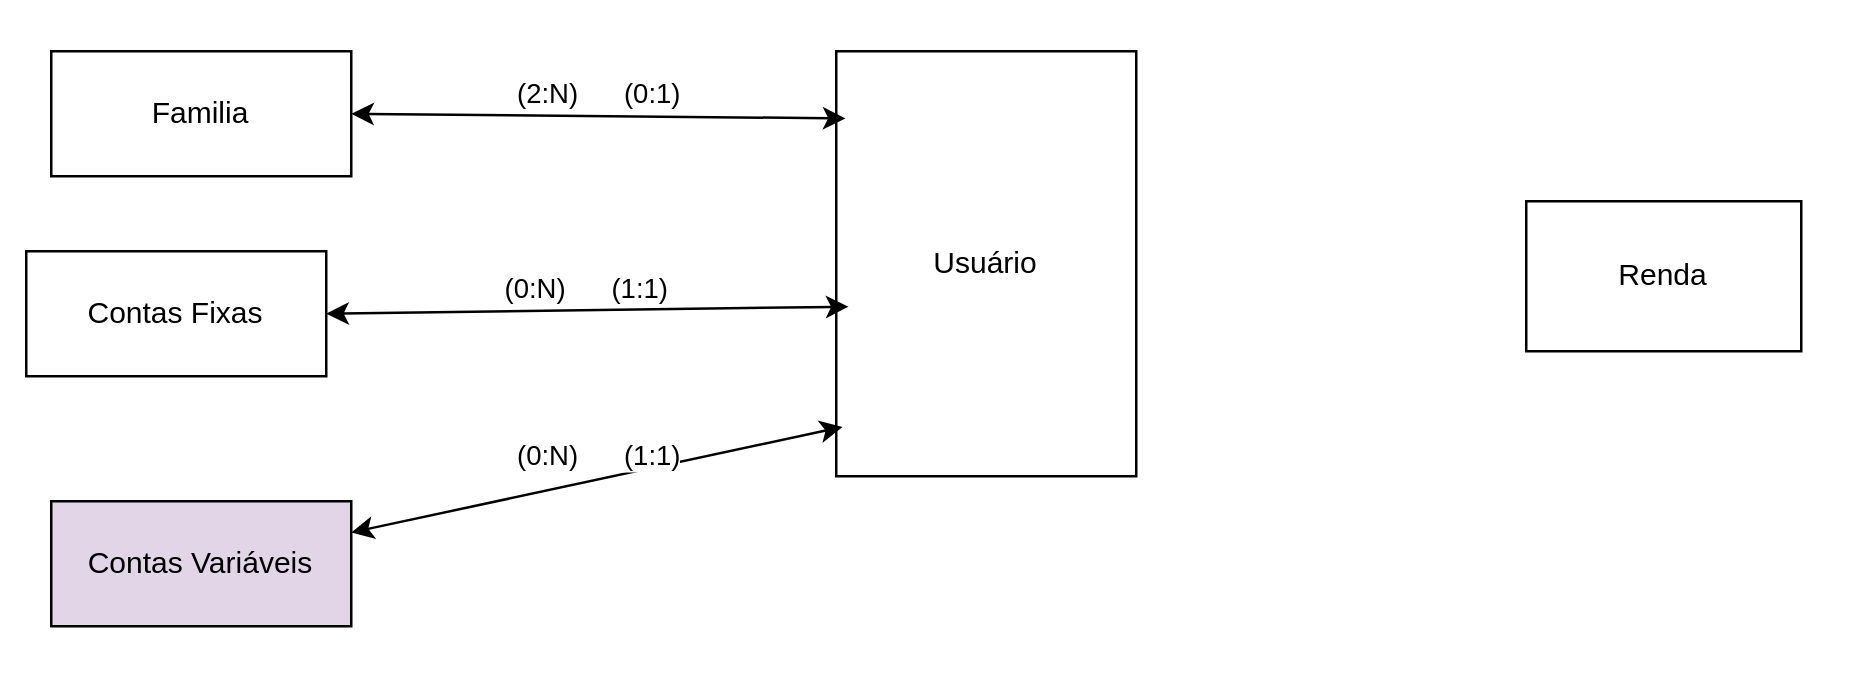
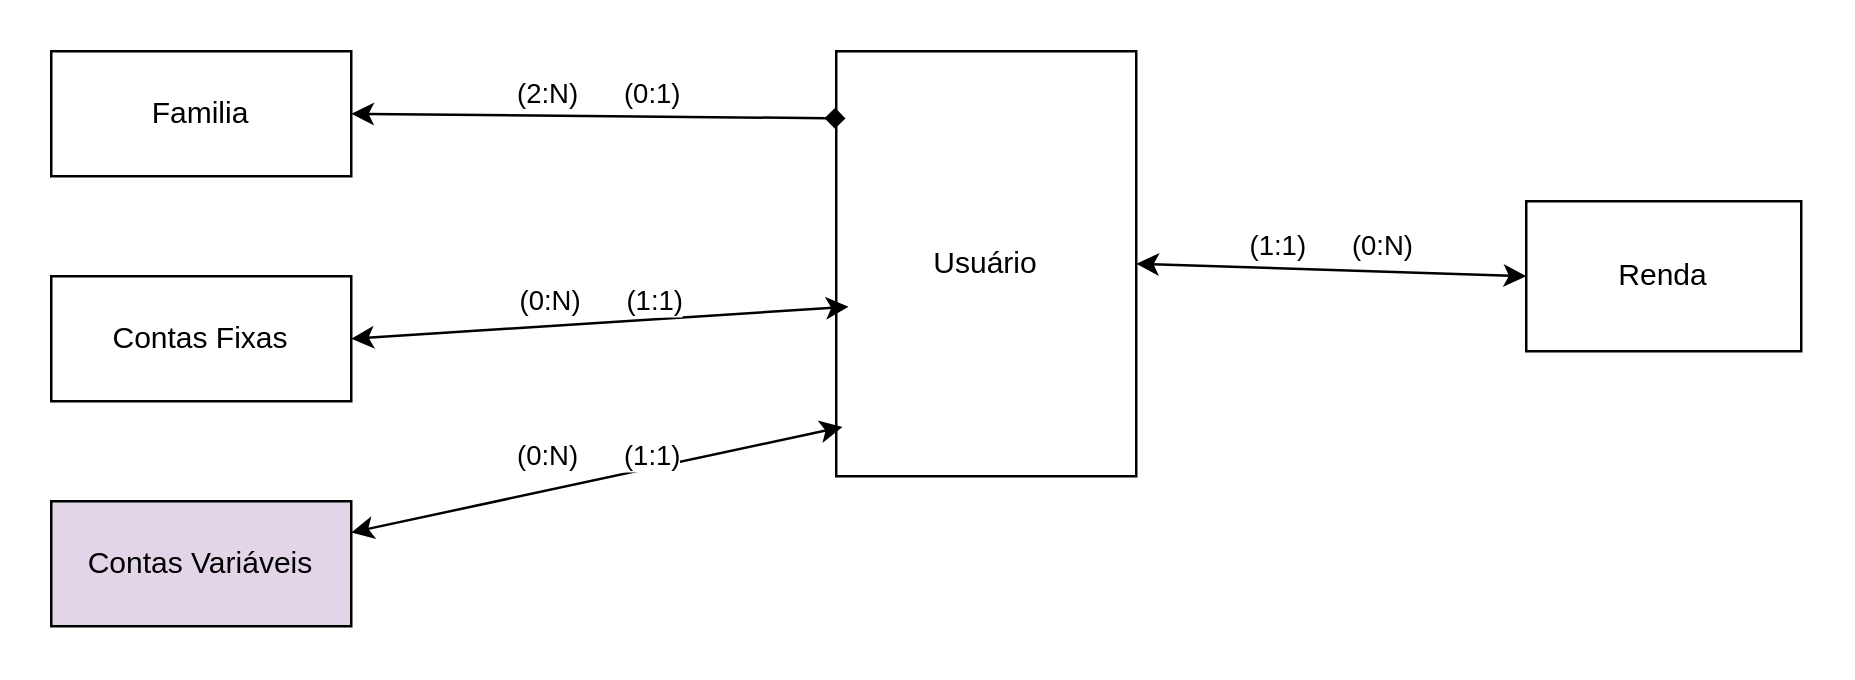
- <mxCell id="6" value="&lt;div&gt;(2:N)&amp;nbsp; &amp;nbsp; &amp;nbsp; (0:1)&lt;/div&gt;" style="endArrow=classic;startArrow=classic;html=1;rounded=0;entryX=0.031;entryY=0.158;entryDx=0;entryDy=0;exitX=1;exitY=0.5;exitDx=0;exitDy=0;verticalAlign=bottom;entryPerimeter=0;" edge="1" parent="1" source="5" target="2"><mxGeometry width="50" height="50" relative="1" as="geometry"><mxPoint x="464" y="175" as="sourcePoint" /><mxPoint x="590" y="25" as="targetPoint" /></mxGeometry></mxCell>
+ <mxCell id="6" value="&lt;div&gt;(2:N)&amp;nbsp; &amp;nbsp; &amp;nbsp; (0:1)&lt;/div&gt;" style="endArrow=diamond;startArrow=classic;html=1;rounded=0;entryX=0.031;entryY=0.158;entryDx=0;entryDy=0;exitX=1;exitY=0.5;exitDx=0;exitDy=0;verticalAlign=bottom;entryPerimeter=0;" edge="1" parent="1" source="5" target="2"><mxGeometry width="50" height="50" relative="1" as="geometry"><mxPoint x="464" y="175" as="sourcePoint" /><mxPoint x="590" y="25" as="targetPoint" /></mxGeometry></mxCell>
+ <mxCell id="4" value="&lt;div&gt;(1:1)&amp;nbsp; &amp;nbsp; &amp;nbsp; (0:N)&lt;/div&gt;" style="endArrow=classic;startArrow=classic;html=1;rounded=0;entryX=0;entryY=0.5;entryDx=0;entryDy=0;exitX=1;exitY=0.5;exitDx=0;exitDy=0;verticalAlign=bottom;" edge="1" parent="1" source="2" target="3"><mxGeometry width="50" height="50" relative="1" as="geometry"><mxPoint x="240" y="130" as="sourcePoint" /><mxPoint x="380" y="130" as="targetPoint" /></mxGeometry></mxCell>
- <mxCell id="7" value="Contas Fixas" style="rounded=0;whiteSpace=wrap;html=1;" vertex="1" parent="1"><mxGeometry x="10" y="100" width="120" height="50" as="geometry" /></mxCell>
+ <mxCell id="7" value="Contas Fixas" style="rounded=0;whiteSpace=wrap;html=1;" vertex="1" parent="1"><mxGeometry x="20" y="110" width="120" height="50" as="geometry" /></mxCell>
